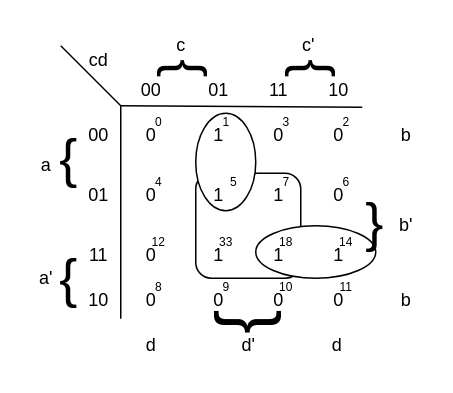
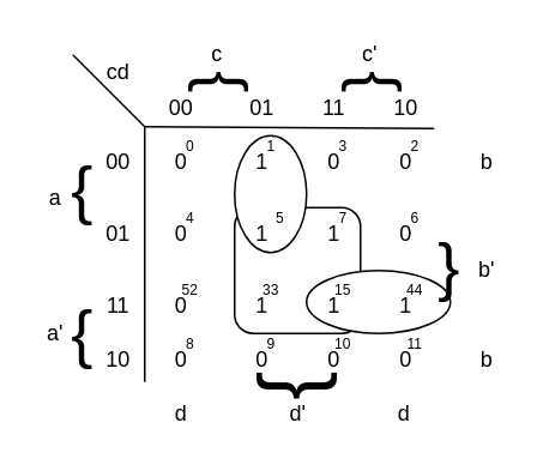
- <mxCell id="57" value="&lt;font style=&quot;font-size: 8px&quot;&gt;12&lt;/font&gt;" style="text;html=1;align=center;verticalAlign=middle;resizable=0;points=[];autosize=1;" vertex="1" parent="1"><mxGeometry x="95" y="150" width="20" height="20" as="geometry" /></mxCell>
+ <mxCell id="57" value="&lt;font style=&quot;font-size: 8px&quot;&gt;52&lt;/font&gt;" style="text;html=1;align=center;verticalAlign=middle;resizable=0;points=[];autosize=1;" vertex="1" parent="1"><mxGeometry x="95" y="150" width="20" height="20" as="geometry" /></mxCell>
- <mxCell id="59" value="&lt;font style=&quot;font-size: 8px&quot;&gt;18&lt;/font&gt;" style="text;html=1;align=center;verticalAlign=middle;resizable=0;points=[];autosize=1;" vertex="1" parent="1"><mxGeometry x="180" y="150" width="20" height="20" as="geometry" /></mxCell>
+ <mxCell id="59" value="&lt;font style=&quot;font-size: 8px&quot;&gt;15&lt;/font&gt;" style="text;html=1;align=center;verticalAlign=middle;resizable=0;points=[];autosize=1;" vertex="1" parent="1"><mxGeometry x="180" y="150" width="20" height="20" as="geometry" /></mxCell>
- <mxCell id="60" value="&lt;font style=&quot;font-size: 8px&quot;&gt;14&lt;/font&gt;" style="text;html=1;align=center;verticalAlign=middle;resizable=0;points=[];autosize=1;" vertex="1" parent="1"><mxGeometry x="220" y="150" width="20" height="20" as="geometry" /></mxCell>
+ <mxCell id="60" value="&lt;font style=&quot;font-size: 8px&quot;&gt;44&lt;/font&gt;" style="text;html=1;align=center;verticalAlign=middle;resizable=0;points=[];autosize=1;" vertex="1" parent="1"><mxGeometry x="220" y="150" width="20" height="20" as="geometry" /></mxCell>
